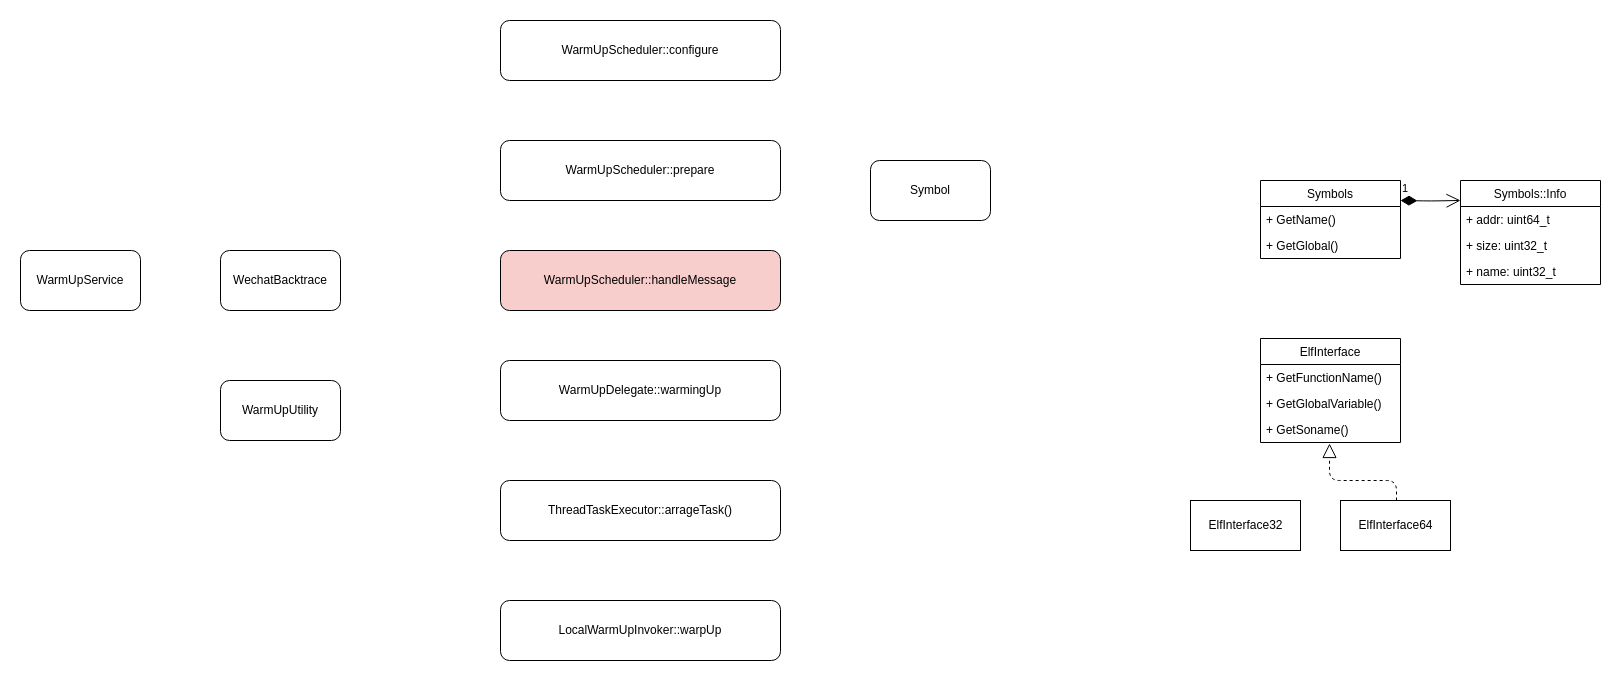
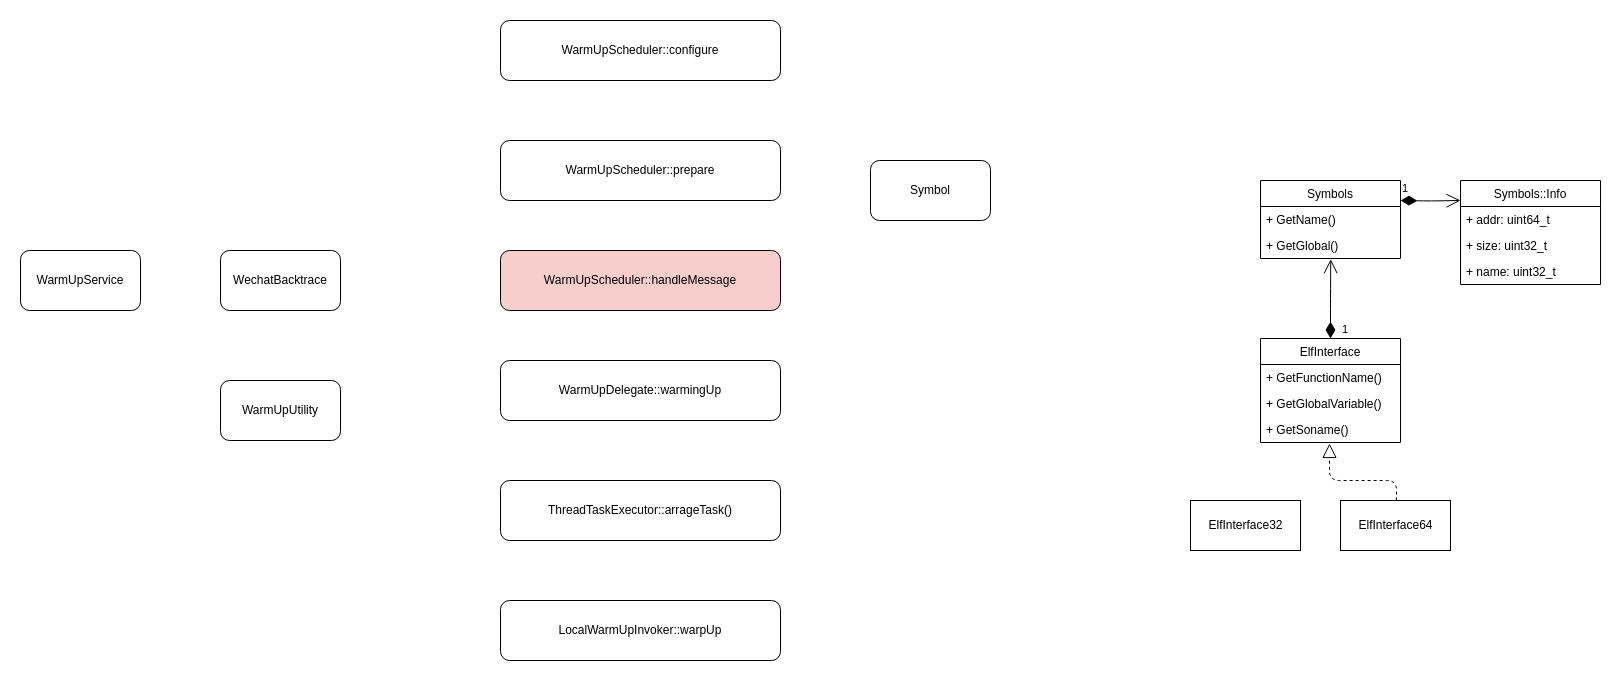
+ <mxCell id="27" value="1" style="endArrow=open;html=1;endSize=12;startArrow=diamondThin;startSize=14;startFill=1;edgeStyle=orthogonalEdgeStyle;align=left;verticalAlign=bottom;exitX=0.5;exitY=0;exitDx=0;exitDy=0;entryX=0.502;entryY=1.028;entryDx=0;entryDy=0;entryPerimeter=0;" edge="1" parent="1" source="20" target="14"><mxGeometry x="-1" y="-10" relative="1" as="geometry"><mxPoint x="1210" y="440" as="sourcePoint" /><mxPoint x="1340" y="259" as="targetPoint" /><mxPoint as="offset" /></mxGeometry></mxCell>
